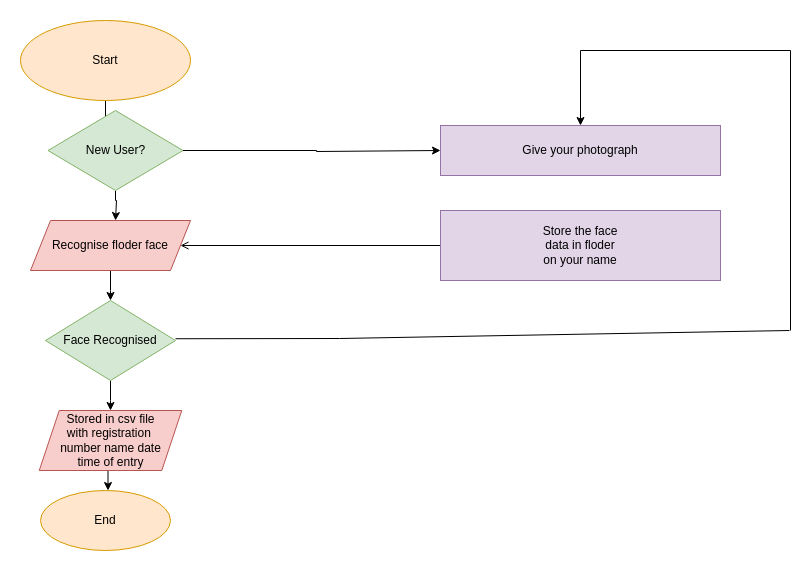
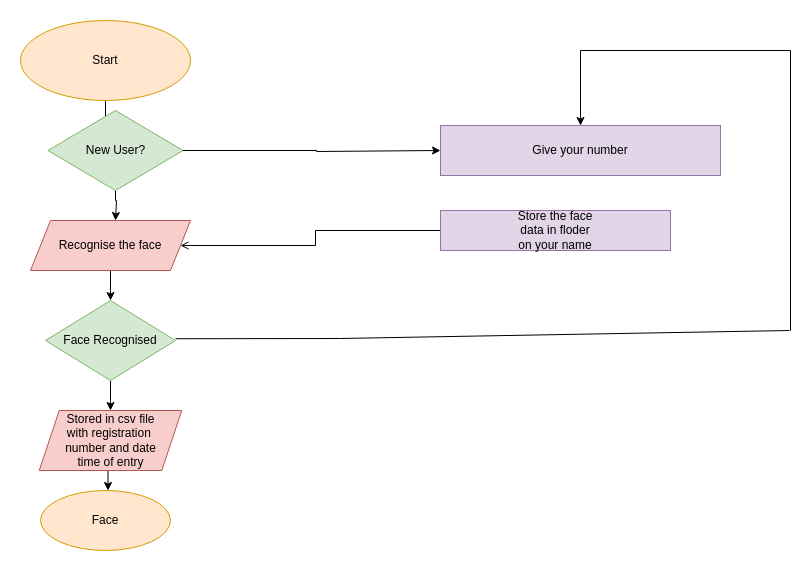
- <mxCell id="13" value="Give your photograph" style="rounded=0;whiteSpace=wrap;html=1;fillColor=#e1d5e7;strokeColor=#9673a6;" vertex="1" parent="1"><mxGeometry x="440" y="125" width="280" height="50" as="geometry" /></mxCell>
+ <mxCell id="13" value="Give your number" style="rounded=0;whiteSpace=wrap;html=1;fillColor=#e1d5e7;strokeColor=#9673a6;" vertex="1" parent="1"><mxGeometry x="440" y="125" width="280" height="50" as="geometry" /></mxCell>
- <mxCell id="8" value="Recognise floder face" style="shape=parallelogram;perimeter=parallelogramPerimeter;whiteSpace=wrap;html=1;fixedSize=1;fillColor=#f8cecc;strokeColor=#b85450;" vertex="1" parent="1"><mxGeometry x="30" y="220" width="160" height="50" as="geometry" /></mxCell>
+ <mxCell id="8" value="Recognise the face" style="shape=parallelogram;perimeter=parallelogramPerimeter;whiteSpace=wrap;html=1;fixedSize=1;fillColor=#f8cecc;strokeColor=#b85450;" vertex="1" parent="1"><mxGeometry x="30" y="220" width="160" height="50" as="geometry" /></mxCell>
- <mxCell id="15" value="Store the face&lt;div&gt;data in floder&lt;/div&gt;&lt;div&gt;on your name&lt;/div&gt;" style="rounded=0;whiteSpace=wrap;html=1;fillColor=#e1d5e7;strokeColor=#9673a6;" vertex="1" parent="1"><mxGeometry x="440" y="210" width="280" height="70" as="geometry" /></mxCell>
+ <mxCell id="15" value="Store the face&lt;div&gt;data in floder&lt;/div&gt;&lt;div&gt;on your name&lt;/div&gt;" style="rounded=0;whiteSpace=wrap;html=1;fillColor=#e1d5e7;strokeColor=#9673a6;" vertex="1" parent="1"><mxGeometry x="440" y="210" width="230" height="40" as="geometry" /></mxCell>
- <mxCell id="20" value="Stored in csv file&lt;div&gt;with registration&amp;nbsp;&lt;/div&gt;&lt;div&gt;number name date&lt;/div&gt;&lt;div&gt;time of entry&lt;/div&gt;" style="shape=parallelogram;perimeter=parallelogramPerimeter;whiteSpace=wrap;html=1;fixedSize=1;fillColor=#f8cecc;strokeColor=#b85450;" vertex="1" parent="1"><mxGeometry x="38.75" y="410" width="142.5" height="60" as="geometry" /></mxCell>
+ <mxCell id="20" value="Stored in csv file&lt;div&gt;with registration&amp;nbsp;&lt;/div&gt;&lt;div&gt;number and date&lt;/div&gt;&lt;div&gt;time of entry&lt;/div&gt;" style="shape=parallelogram;perimeter=parallelogramPerimeter;whiteSpace=wrap;html=1;fixedSize=1;fillColor=#f8cecc;strokeColor=#b85450;" vertex="1" parent="1"><mxGeometry x="38.75" y="410" width="142.5" height="60" as="geometry" /></mxCell>
- <mxCell id="12" value="End" style="ellipse;whiteSpace=wrap;html=1;fillColor=#ffe6cc;strokeColor=#d79b00;" vertex="1" parent="1"><mxGeometry x="40" y="490" width="130" height="60" as="geometry" /></mxCell>
+ <mxCell id="12" value="Face" style="ellipse;whiteSpace=wrap;html=1;fillColor=#ffe6cc;strokeColor=#d79b00;" vertex="1" parent="1"><mxGeometry x="40" y="490" width="130" height="60" as="geometry" /></mxCell>
